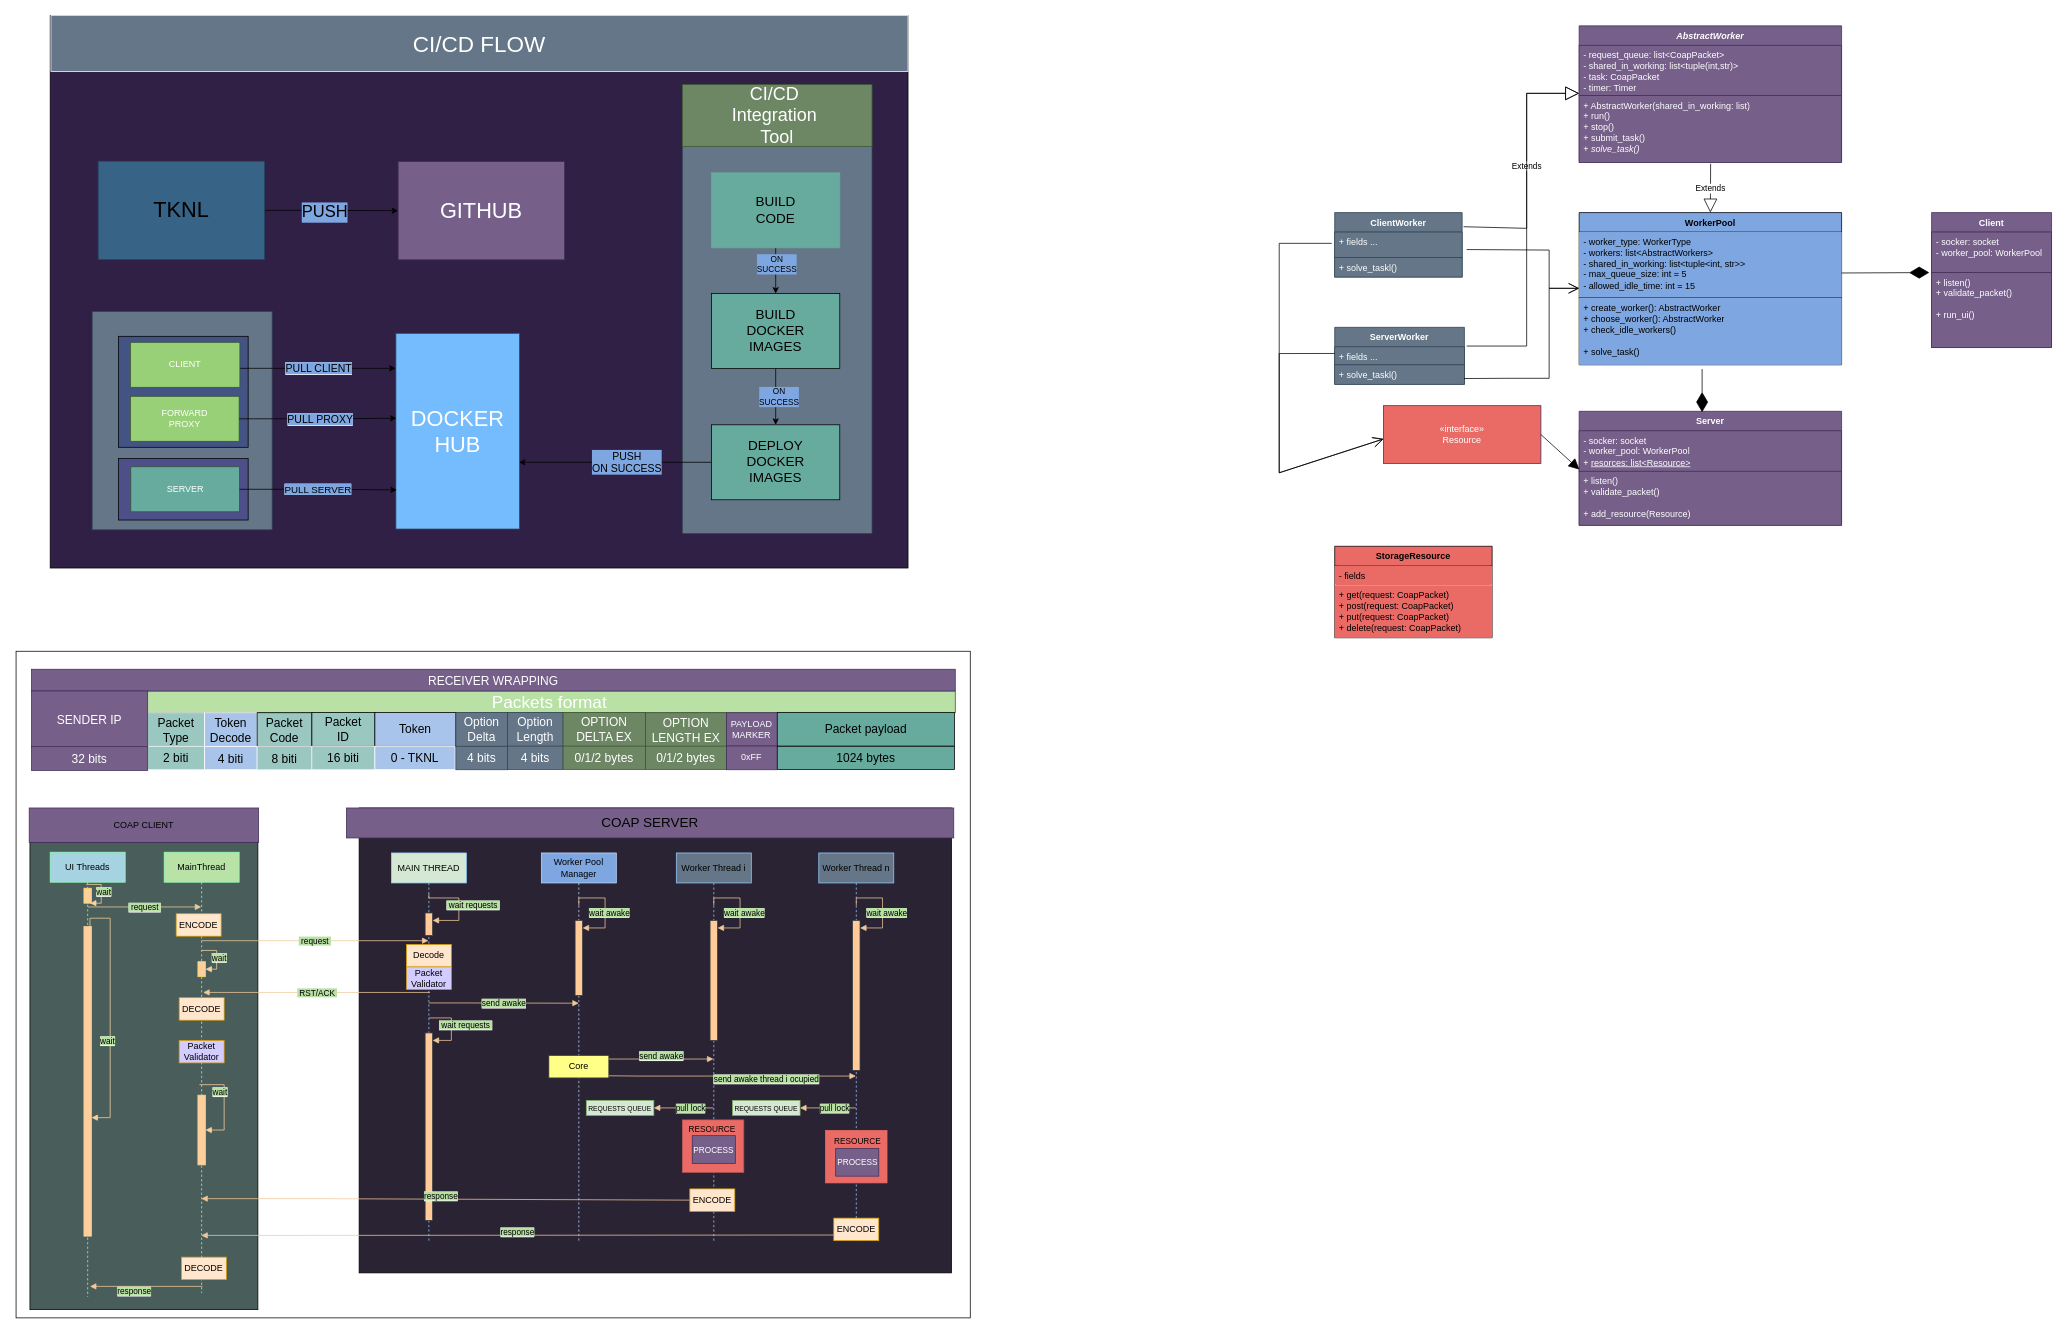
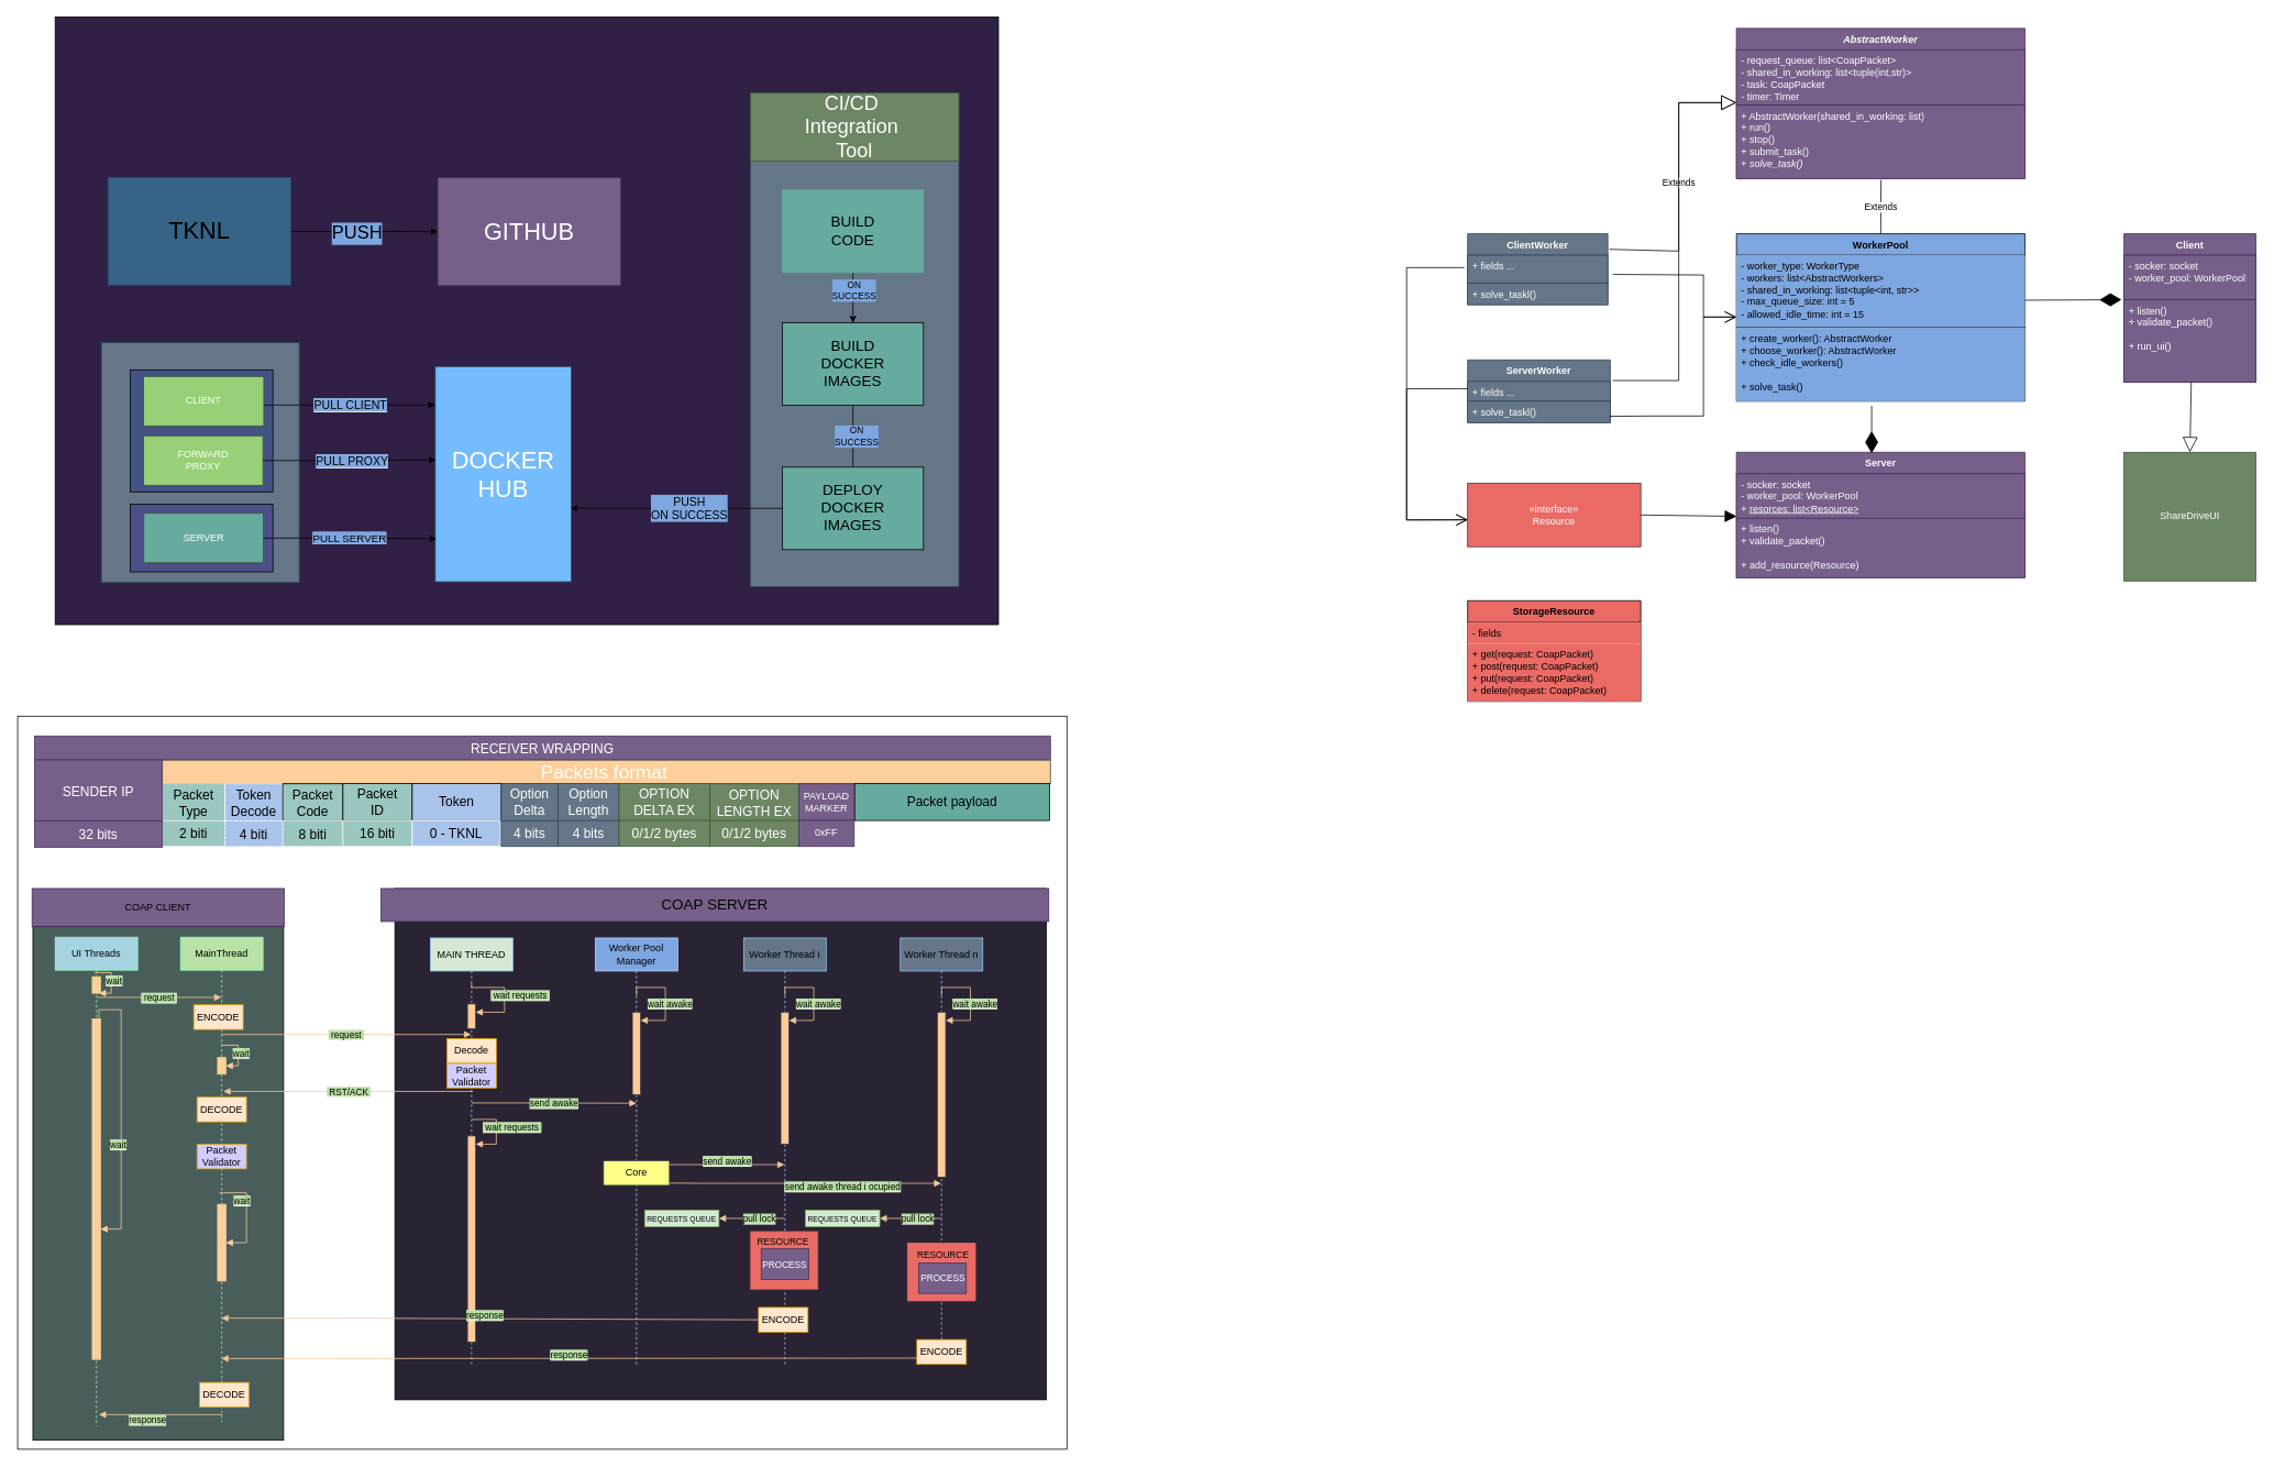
- <mxCell id="70" value="&lt;font style=&quot;font-size: 30px;&quot;&gt;CI/CD FLOW&lt;/font&gt;" style="rounded=0;whiteSpace=wrap;html=1;fillColor=#647687;fontColor=#ffffff;strokeColor=#ffffff;" parent="1" vertex="1"><mxGeometry x="67" y="20" width="1143" height="75" as="geometry" /></mxCell>
- <mxCell id="152" value="Extends" style="endArrow=block;endSize=16;endFill=0;html=1;rounded=0;exitX=0.501;exitY=1.02;exitDx=0;exitDy=0;entryX=0.5;entryY=0;entryDx=0;entryDy=0;exitPerimeter=0;" edge="1" parent="1" source="118" target="127"><mxGeometry width="160" relative="1" as="geometry"><mxPoint x="1965" y="444" as="sourcePoint" /><mxPoint x="1995" y="353" as="targetPoint" /></mxGeometry></mxCell>
+ <mxCell id="152" value="Extends" style="endArrow=none;endSize=16;endFill=0;html=1;rounded=0;exitX=0.501;exitY=1.02;exitDx=0;exitDy=0;entryX=0.5;entryY=0;entryDx=0;entryDy=0;exitPerimeter=0;" edge="1" parent="1" source="118" target="127"><mxGeometry width="160" relative="1" as="geometry"><mxPoint x="1965" y="444" as="sourcePoint" /><mxPoint x="1995" y="353" as="targetPoint" /></mxGeometry></mxCell>
+ <mxCell id="148" value="" style="endArrow=block;endSize=16;endFill=0;html=1;rounded=0;exitX=0.51;exitY=1.001;exitDx=0;exitDy=0;exitPerimeter=0;entryX=0.5;entryY=0;entryDx=0;entryDy=0;" edge="1" parent="1" source="138" target="149"><mxGeometry x="0.003" width="160" relative="1" as="geometry"><mxPoint x="2655" y="464" as="sourcePoint" /><mxPoint x="2655" y="544" as="targetPoint" /><mxPoint as="offset" /></mxGeometry></mxCell>
- <mxCell id="80" value="" style="edgeStyle=orthogonalEdgeStyle;rounded=0;orthogonalLoop=1;jettySize=auto;html=1;" parent="1" source="82" target="85" edge="1"><mxGeometry relative="1" as="geometry" /></mxCell>
+ <mxCell id="80" value="" style="edgeStyle=orthogonalEdgeStyle;rounded=0;orthogonalLoop=1;jettySize=auto;html=1;endArrow=none;" parent="1" source="82" target="85" edge="1"><mxGeometry relative="1" as="geometry" /></mxCell>
- <mxCell id="141" value="«interface»&lt;br&gt;Resource" style="html=1;whiteSpace=wrap;fillColor=#EA6B66;fontColor=#ffffff;strokeColor=#432D57;" vertex="1" parent="1"><mxGeometry x="1844" y="540.5" width="210" height="77" as="geometry" /></mxCell>
+ <mxCell id="141" value="«interface»&lt;br&gt;Resource" style="html=1;whiteSpace=wrap;fillColor=#EA6B66;fontColor=#ffffff;strokeColor=#432D57;" vertex="1" parent="1"><mxGeometry x="1779" y="585.5" width="210" height="77" as="geometry" /></mxCell>
+ <mxCell id="149" value="ShareDriveUI" style="html=1;whiteSpace=wrap;fillColor=#6d8764;fontColor=#ffffff;strokeColor=#3A5431;" vertex="1" parent="1"><mxGeometry x="2575" y="548" width="160" height="156" as="geometry" /></mxCell>
- <mxCell id="41" value="&lt;font style=&quot;font-size: 23px;&quot;&gt;Packets format&lt;/font&gt;" style="rounded=0;whiteSpace=wrap;html=1;fillColor=#B9E0A5;strokeColor=#3A5431;fontColor=#ffffff;fontSize=16;" parent="1" vertex="1"><mxGeometry x="191" y="921" width="1082" height="29" as="geometry" /></mxCell>
+ <mxCell id="41" value="&lt;font style=&quot;font-size: 23px;&quot;&gt;Packets format&lt;/font&gt;" style="rounded=0;whiteSpace=wrap;html=1;fillColor=#fccf9b;strokeColor=#3A5431;fontColor=#ffffff;fontSize=16;" parent="1" vertex="1"><mxGeometry x="191" y="921" width="1082" height="29" as="geometry" /></mxCell>
- <mxCell id="49" value="4 biti" style="rounded=0;whiteSpace=wrap;html=1;strokeColor=#FFFFFF;fillColor=#A9C4EB;fontSize=16;" parent="1" vertex="1"><mxGeometry x="272" y="995" width="70" height="31" as="geometry" /></mxCell>
+ <mxCell id="49" value="4 biti" style="rounded=0;whiteSpace=wrap;html=1;strokeColor=#FFFFFF;fillColor=#A9C4EB;fontSize=16;dashed=1;" parent="1" vertex="1"><mxGeometry x="272" y="995" width="70" height="31" as="geometry" /></mxCell>
- <mxCell id="53" value="1024 bytes" style="rounded=0;whiteSpace=wrap;html=1;fillColor=#67AB9F;fontSize=16;" parent="1" vertex="1"><mxGeometry x="1036" y="994.75" width="236" height="31" as="geometry" /></mxCell>
